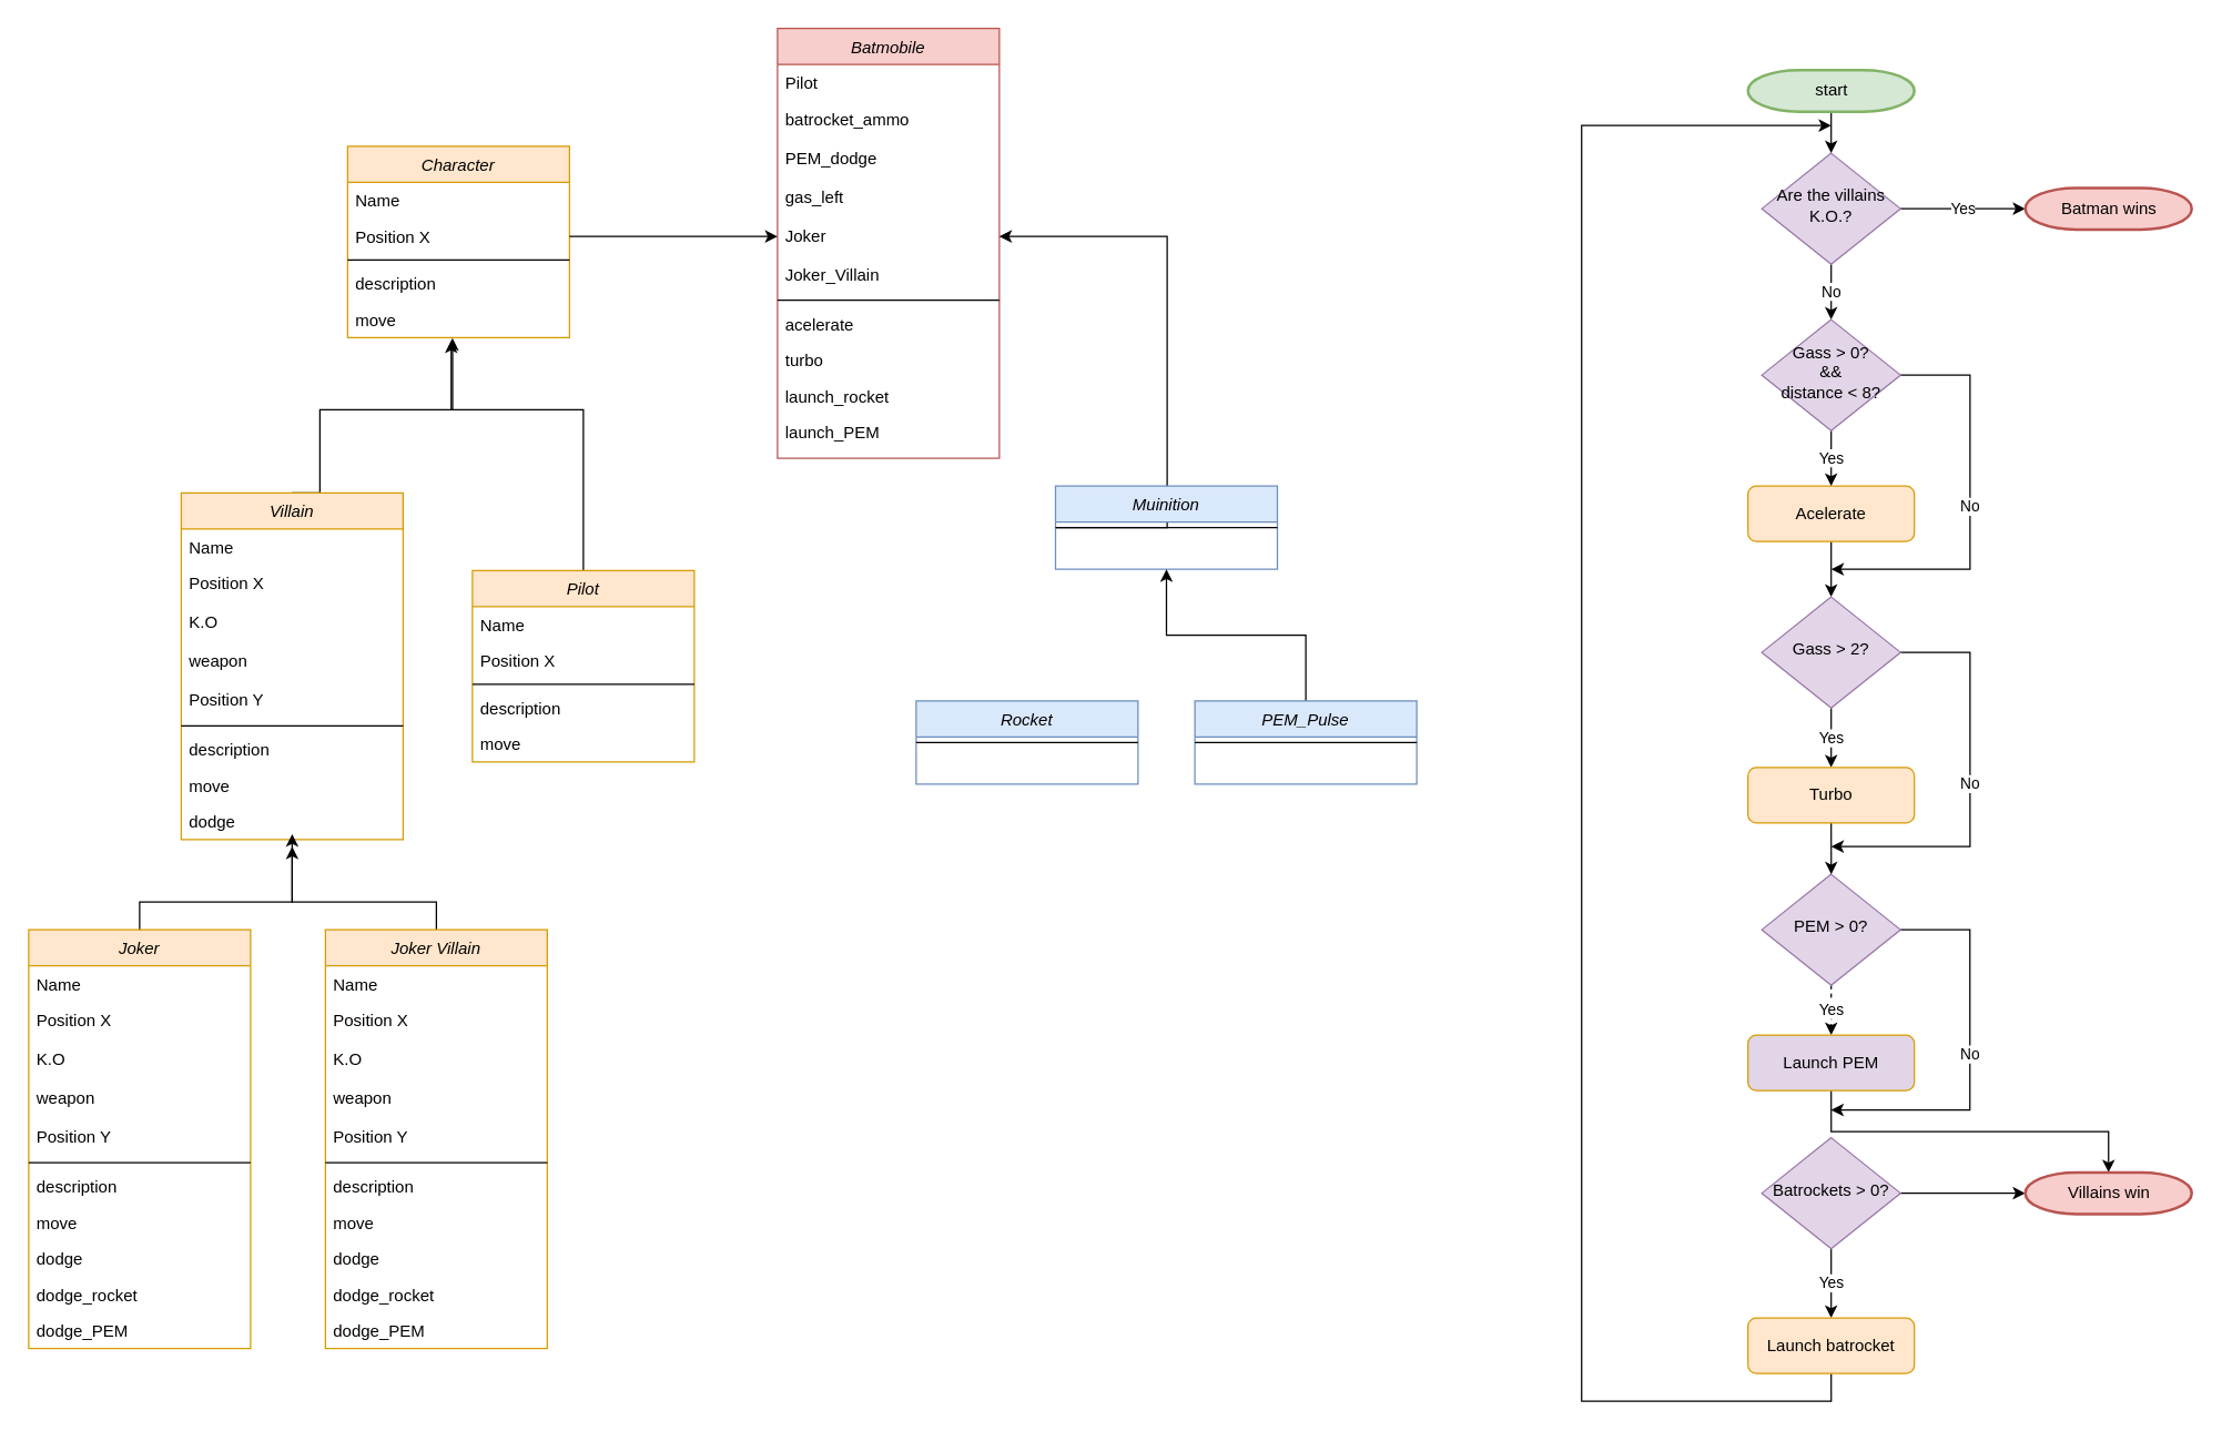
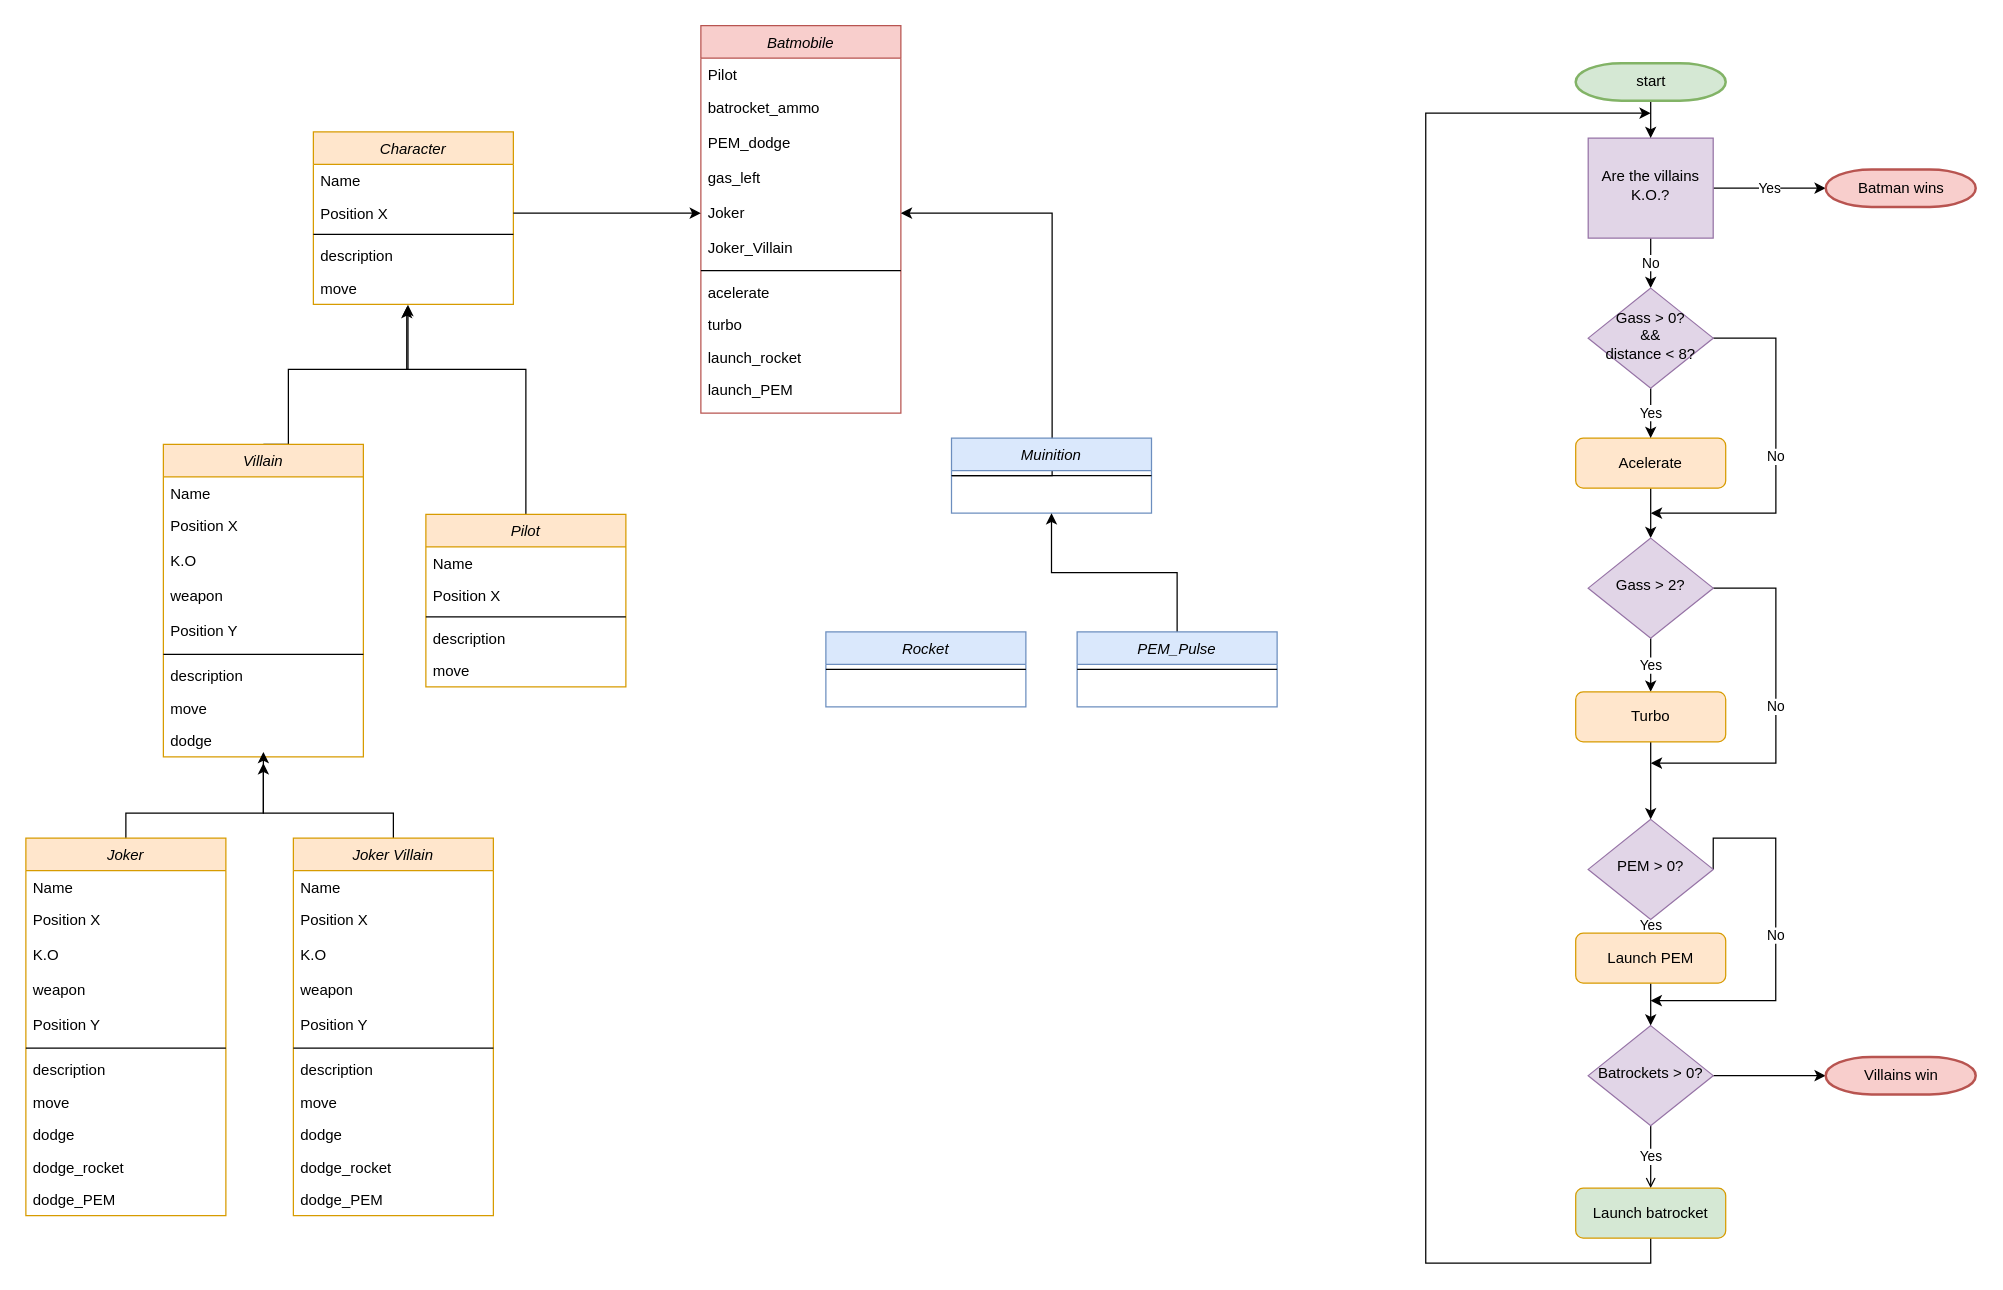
- <mxCell id="77" value="Are the villains K.O.?" style="rhombus;whiteSpace=wrap;html=1;shadow=0;fontFamily=Helvetica;fontSize=12;align=center;strokeWidth=1;spacing=6;spacingTop=-4;fillColor=#e1d5e7;strokeColor=#9673a6;" vertex="1" parent="1"><mxGeometry x="1269.86" y="110" width="100" height="80" as="geometry" /></mxCell>
+ <mxCell id="77" value="Are the villains K.O.?" style="whiteSpace=wrap;html=1;shadow=0;fontFamily=Helvetica;fontSize=12;align=center;strokeWidth=1;spacing=6;spacingTop=-4;fillColor=#e1d5e7;strokeColor=#9673a6;rounded=0;" vertex="1" parent="1"><mxGeometry x="1269.86" y="110" width="100" height="80" as="geometry" /></mxCell>
- <mxCell id="91" value="PEM &amp;gt; 0?" style="rhombus;whiteSpace=wrap;html=1;shadow=0;fontFamily=Helvetica;fontSize=12;align=center;strokeWidth=1;spacing=6;spacingTop=-4;fillColor=#e1d5e7;strokeColor=#9673a6;" vertex="1" parent="1"><mxGeometry x="1269.86" y="630" width="100" height="80" as="geometry" /></mxCell>
+ <mxCell id="91" value="PEM &amp;gt; 0?" style="rhombus;whiteSpace=wrap;html=1;shadow=0;fontFamily=Helvetica;fontSize=12;align=center;strokeWidth=1;spacing=6;spacingTop=-4;fillColor=#e1d5e7;strokeColor=#9673a6;" vertex="1" parent="1"><mxGeometry x="1269.86" y="655" width="100" height="80" as="geometry" /></mxCell>
- <mxCell id="97" value="Launch PEM" style="rounded=1;whiteSpace=wrap;html=1;fontSize=12;glass=0;strokeWidth=1;shadow=0;fillColor=#e1d5e7;strokeColor=#d79b00;" vertex="1" parent="1"><mxGeometry x="1259.86" y="746" width="120" height="40" as="geometry" /></mxCell>
+ <mxCell id="97" value="Launch PEM" style="rounded=1;whiteSpace=wrap;html=1;fontSize=12;glass=0;strokeWidth=1;shadow=0;fillColor=#ffe6cc;strokeColor=#d79b00;" vertex="1" parent="1"><mxGeometry x="1259.86" y="746" width="120" height="40" as="geometry" /></mxCell>
- <mxCell id="96" style="edgeStyle=orthogonalEdgeStyle;rounded=0;orthogonalLoop=1;jettySize=auto;html=1;exitX=0.5;exitY=1;exitDx=0;exitDy=0;" edge="1" parent="1" source="97" target="99"><mxGeometry relative="1" as="geometry" /></mxCell>
+ <mxCell id="96" style="edgeStyle=orthogonalEdgeStyle;rounded=0;orthogonalLoop=1;jettySize=auto;html=1;exitX=0.5;exitY=1;exitDx=0;exitDy=0;entryX=0.5;entryY=0;entryDx=0;entryDy=0;" edge="1" parent="1" source="97" target="88"><mxGeometry relative="1" as="geometry" /></mxCell>
- <mxCell id="86" value="Yes" style="edgeStyle=orthogonalEdgeStyle;rounded=0;orthogonalLoop=1;jettySize=auto;html=1;exitX=0.5;exitY=1;exitDx=0;exitDy=0;" edge="1" parent="1" source="88" target="95"><mxGeometry relative="1" as="geometry" /></mxCell>
+ <mxCell id="86" value="Yes" style="edgeStyle=orthogonalEdgeStyle;rounded=0;orthogonalLoop=1;jettySize=auto;html=1;exitX=0.5;exitY=1;exitDx=0;exitDy=0;endArrow=open;" edge="1" parent="1" source="88" target="95"><mxGeometry relative="1" as="geometry" /></mxCell>
- <mxCell id="95" value="Launch batrocket" style="rounded=1;whiteSpace=wrap;html=1;fontSize=12;glass=0;strokeWidth=1;shadow=0;fillColor=#ffe6cc;strokeColor=#d79b00;" vertex="1" parent="1"><mxGeometry x="1259.86" y="950" width="120" height="40" as="geometry" /></mxCell>
+ <mxCell id="95" value="Launch batrocket" style="rounded=1;whiteSpace=wrap;html=1;fontSize=12;glass=0;strokeWidth=1;shadow=0;fillColor=#d5e8d4;strokeColor=#d79b00;" vertex="1" parent="1"><mxGeometry x="1259.86" y="950" width="120" height="40" as="geometry" /></mxCell>
